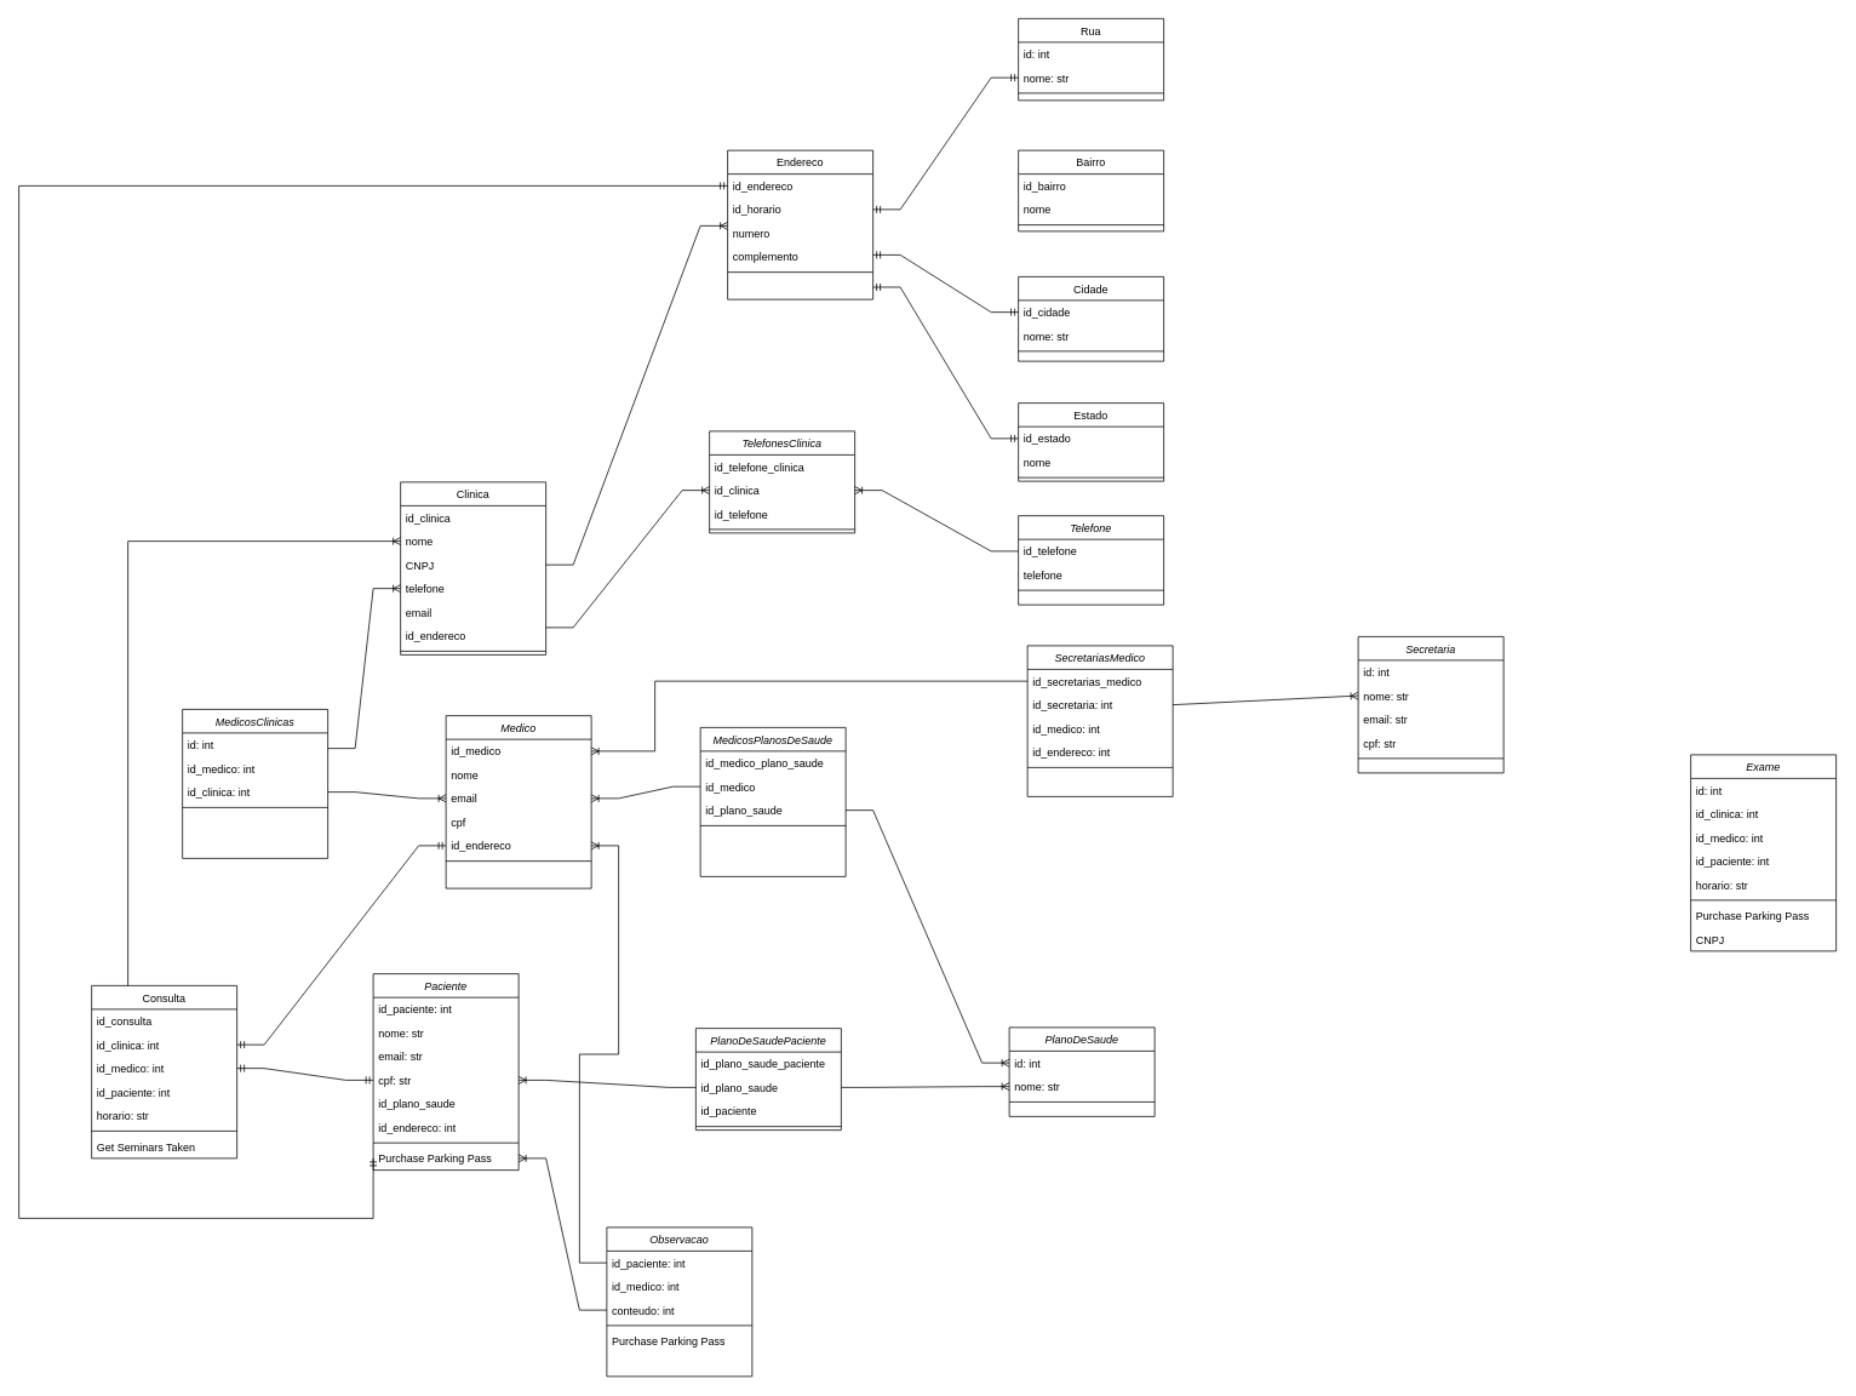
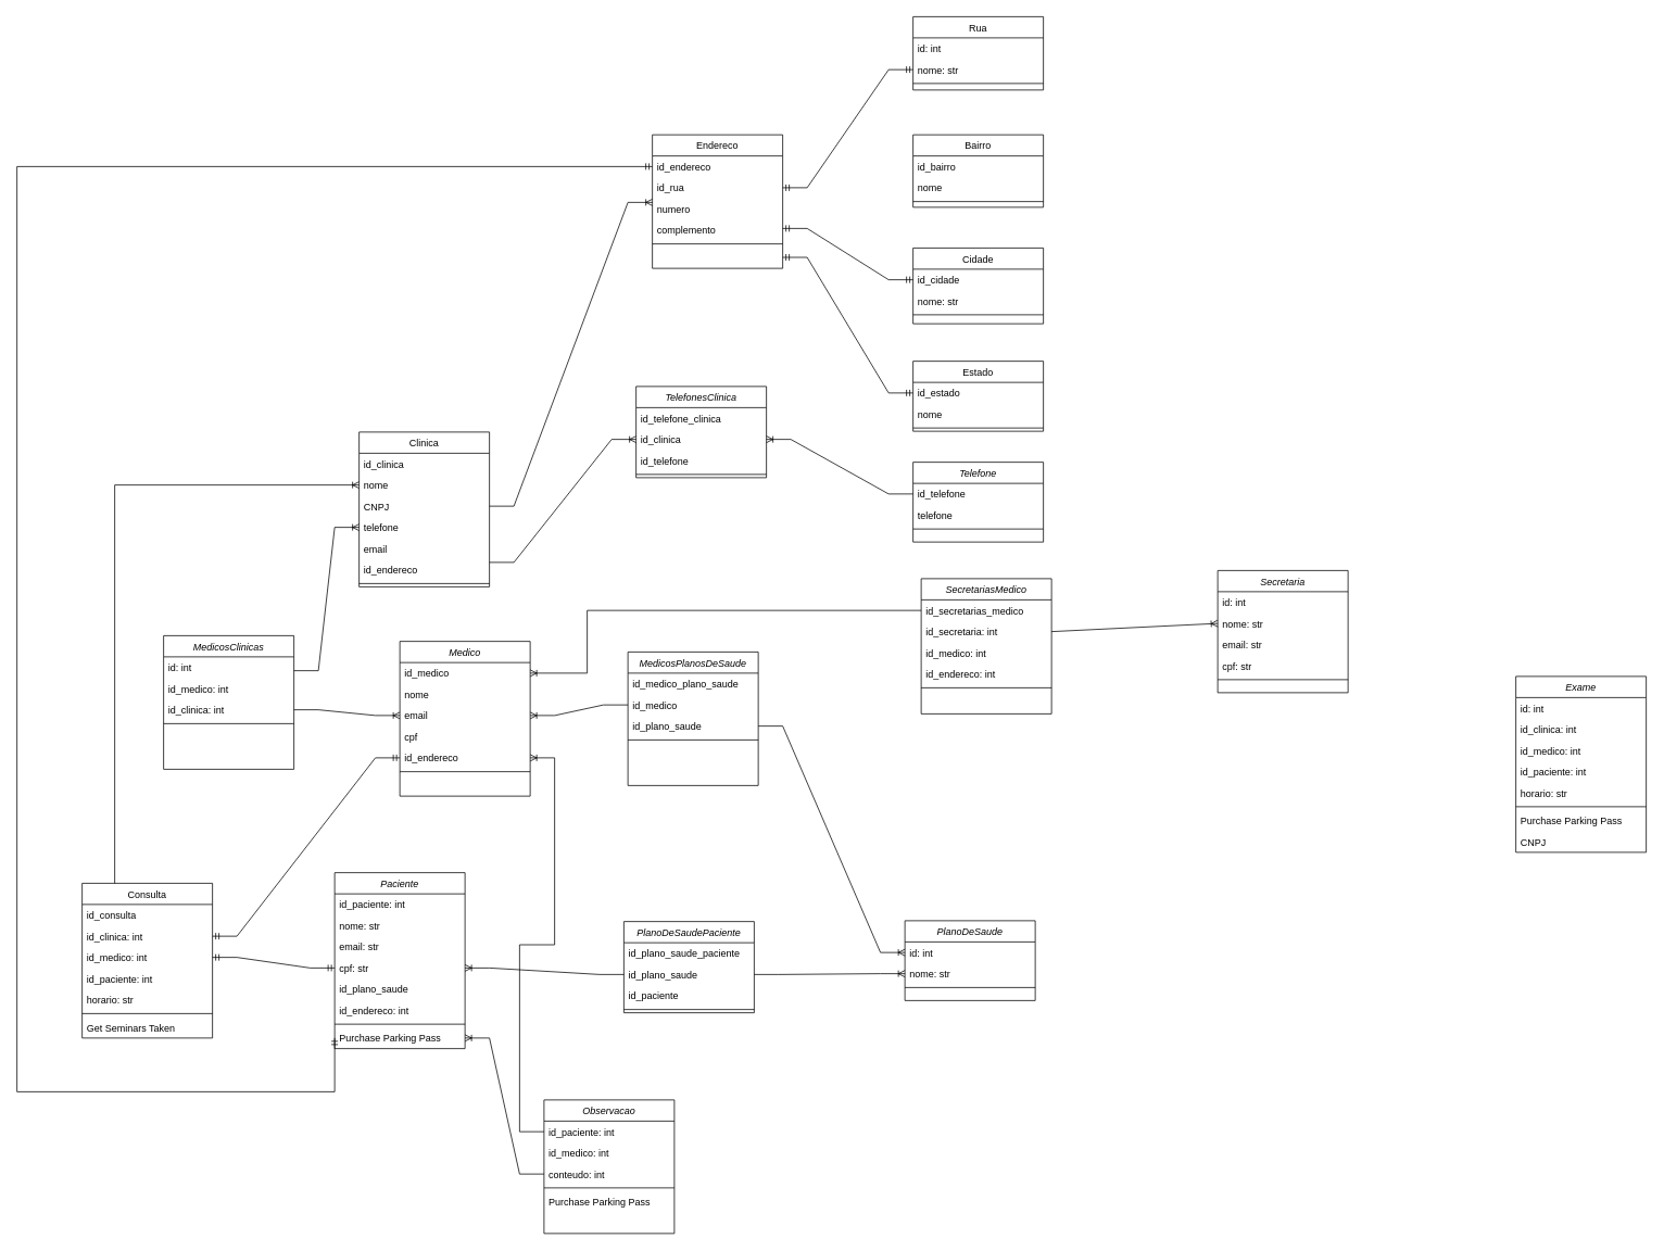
- <mxCell id="77" value="id_horario" style="text;align=left;verticalAlign=top;spacingLeft=4;spacingRight=4;overflow=hidden;rotatable=0;points=[[0,0.5],[1,0.5]];portConstraint=eastwest;" parent="75" vertex="1"><mxGeometry y="52" width="160" height="26" as="geometry" /></mxCell>
+ <mxCell id="77" value="id_rua" style="text;align=left;verticalAlign=top;spacingLeft=4;spacingRight=4;overflow=hidden;rotatable=0;points=[[0,0.5],[1,0.5]];portConstraint=eastwest;" parent="75" vertex="1"><mxGeometry y="52" width="160" height="26" as="geometry" /></mxCell>
